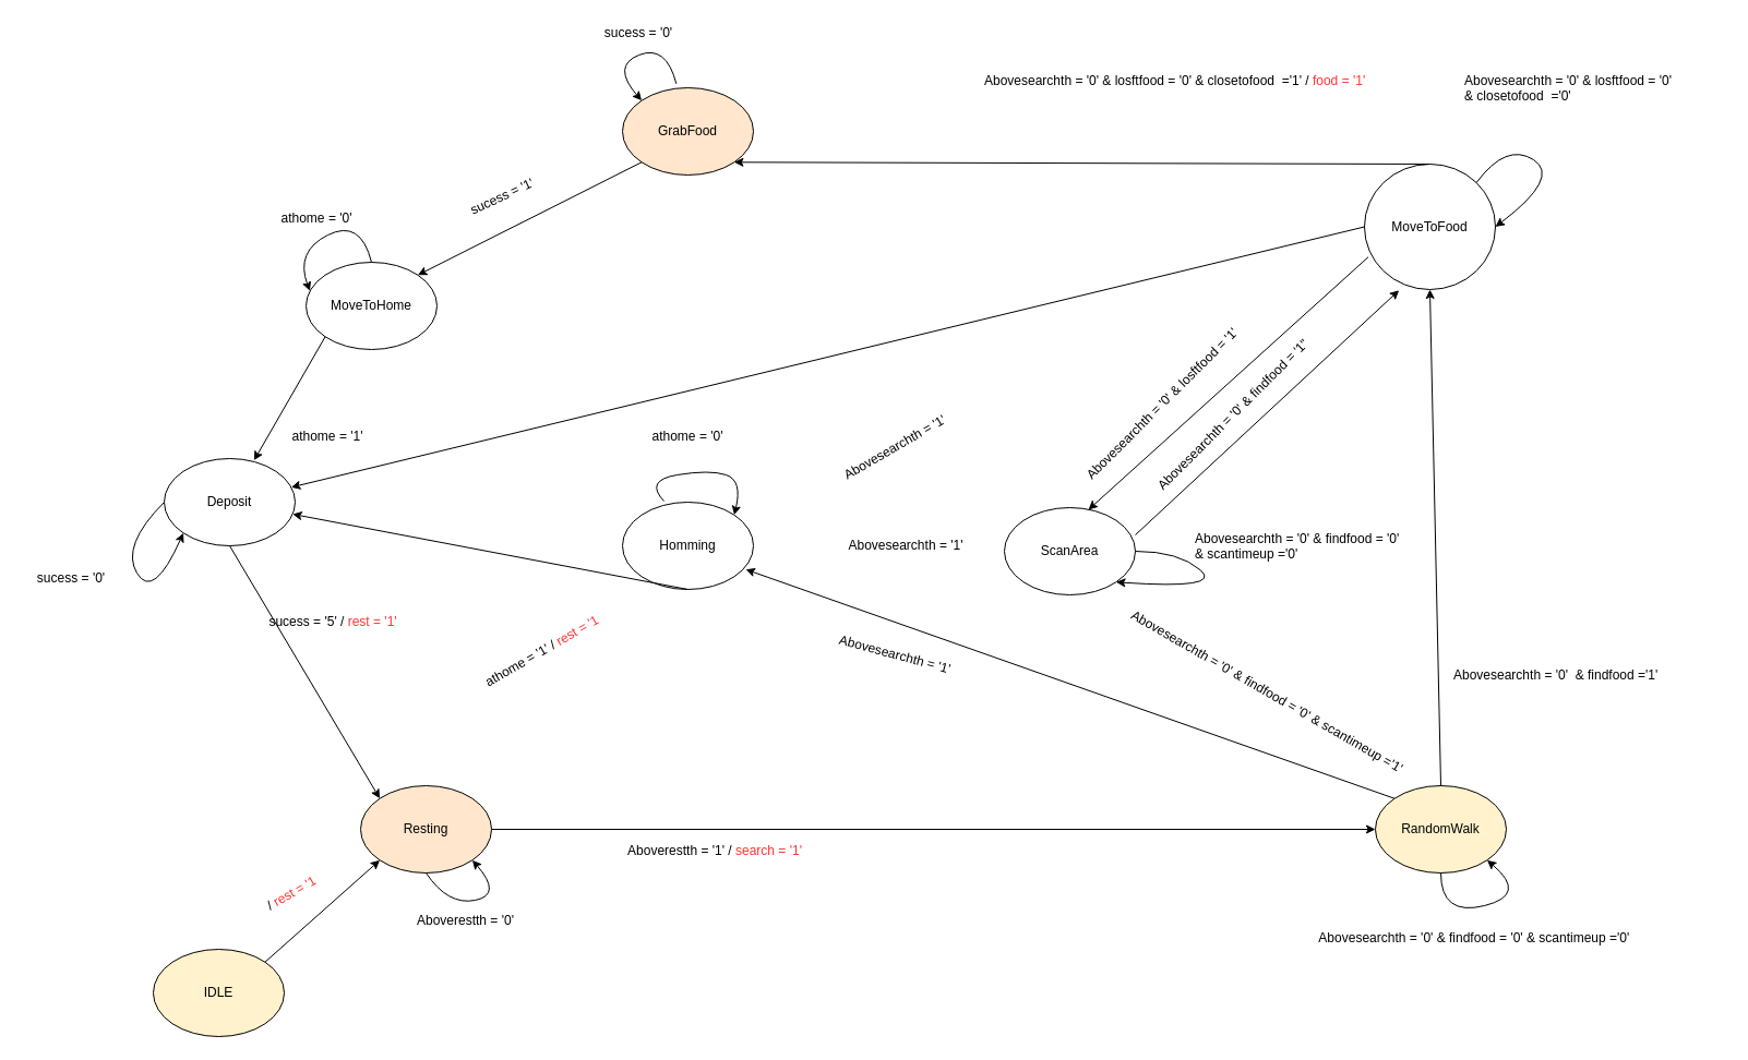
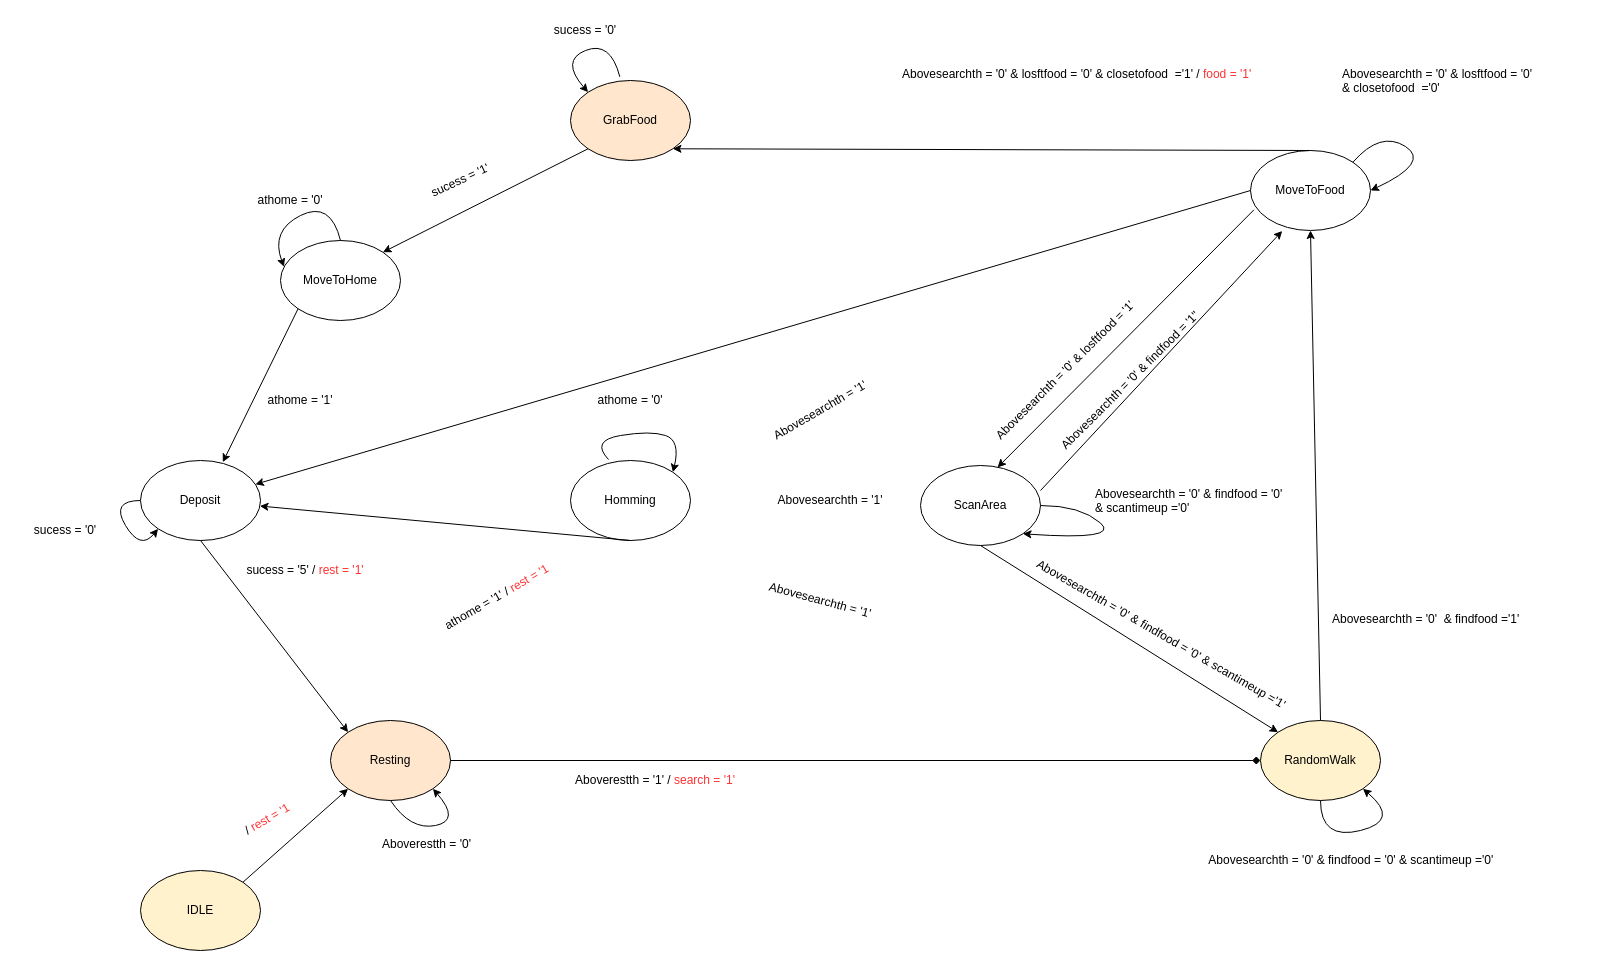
- <mxCell id="7" value="MoveToFood" style="ellipse;whiteSpace=wrap;html=1;" parent="1" vertex="1"><mxGeometry x="1250" y="150" width="120" height="115" as="geometry" /></mxCell>
+ <mxCell id="7" value="MoveToFood" style="ellipse;whiteSpace=wrap;html=1;" parent="1" vertex="1"><mxGeometry x="1250" width="120" height="80" as="geometry" y="150" /></mxCell>
- <mxCell id="20" value="Deposit" style="ellipse;whiteSpace=wrap;html=1;" parent="1" vertex="1"><mxGeometry x="150" y="420" width="120" height="80" as="geometry" /></mxCell>
+ <mxCell id="20" value="Deposit" style="ellipse;whiteSpace=wrap;html=1;" parent="1" vertex="1"><mxGeometry x="140" y="460" width="120" height="80" as="geometry" /></mxCell>
- <mxCell id="17" value="" style="endArrow=classic;html=1;entryX=0.941;entryY=0.771;entryDx=0;entryDy=0;exitX=0;exitY=0;exitDx=0;exitDy=0;entryPerimeter=0;" parent="1" source="5" target="14" edge="1"><mxGeometry width="50" height="50" relative="1" as="geometry"><mxPoint x="340" y="440" as="sourcePoint" /><mxPoint x="390" y="390" as="targetPoint" /></mxGeometry></mxCell>
+ <mxCell id="10" value="" style="endArrow=classic;html=1;entryX=0;entryY=0;entryDx=0;entryDy=0;exitX=0.5;exitY=1;exitDx=0;exitDy=0;" parent="1" source="9" target="5" edge="1"><mxGeometry width="50" height="50" relative="1" as="geometry"><mxPoint x="340" y="440" as="sourcePoint" /><mxPoint x="390" y="390" as="targetPoint" /></mxGeometry></mxCell>
- <mxCell id="6" value="" style="endArrow=classic;html=1;entryX=0;entryY=0.5;entryDx=0;entryDy=0;exitX=1;exitY=0.5;exitDx=0;exitDy=0;" parent="1" source="3" target="5" edge="1"><mxGeometry width="50" height="50" relative="1" as="geometry"><mxPoint x="340" y="560" as="sourcePoint" /><mxPoint x="390" y="510" as="targetPoint" /></mxGeometry></mxCell>
+ <mxCell id="6" value="" style="endArrow=diamond;html=1;entryX=0;entryY=0.5;entryDx=0;entryDy=0;exitX=1;exitY=0.5;exitDx=0;exitDy=0;" parent="1" source="3" target="5" edge="1"><mxGeometry width="50" height="50" relative="1" as="geometry"><mxPoint x="340" y="560" as="sourcePoint" /><mxPoint x="390" y="510" as="targetPoint" /></mxGeometry></mxCell>
